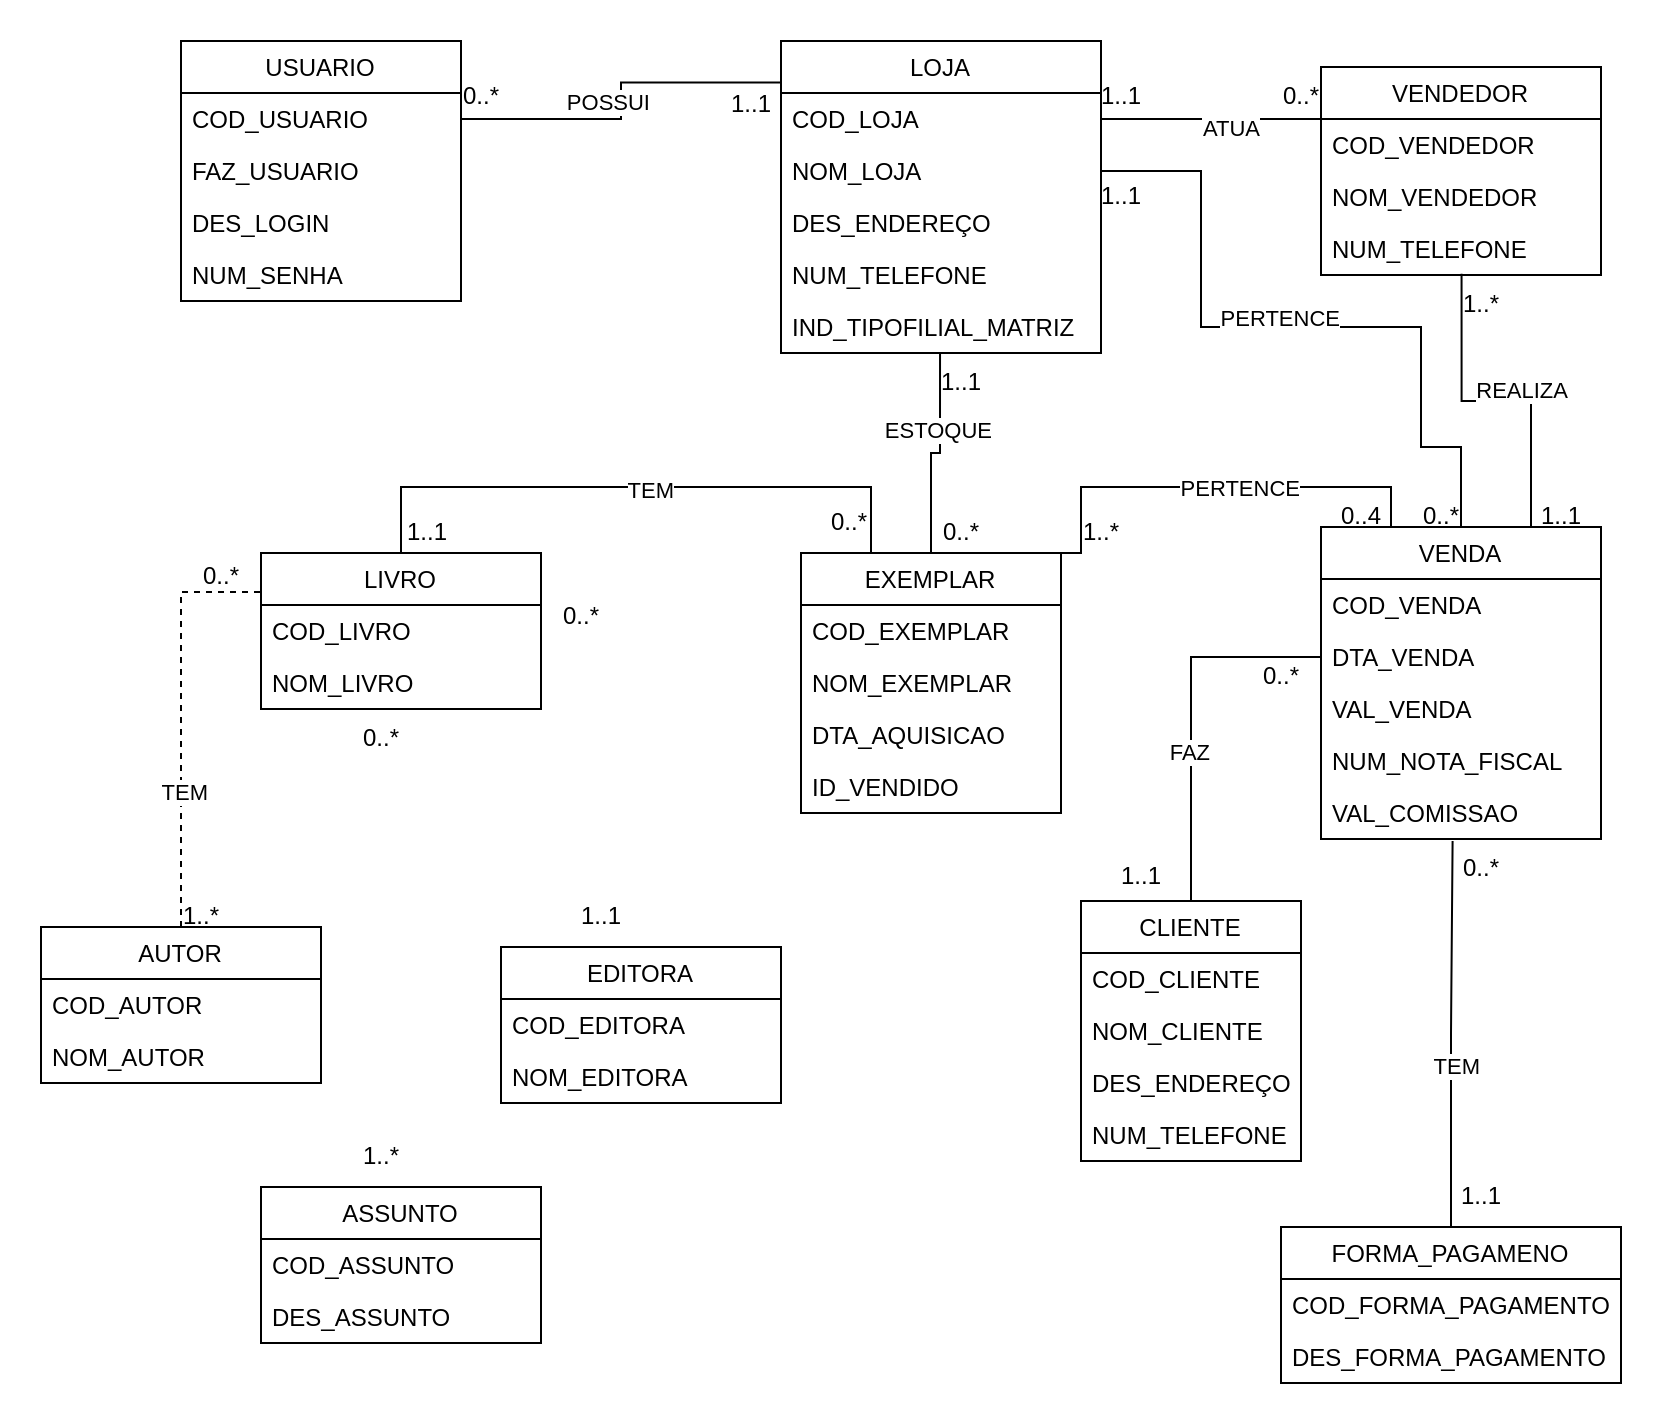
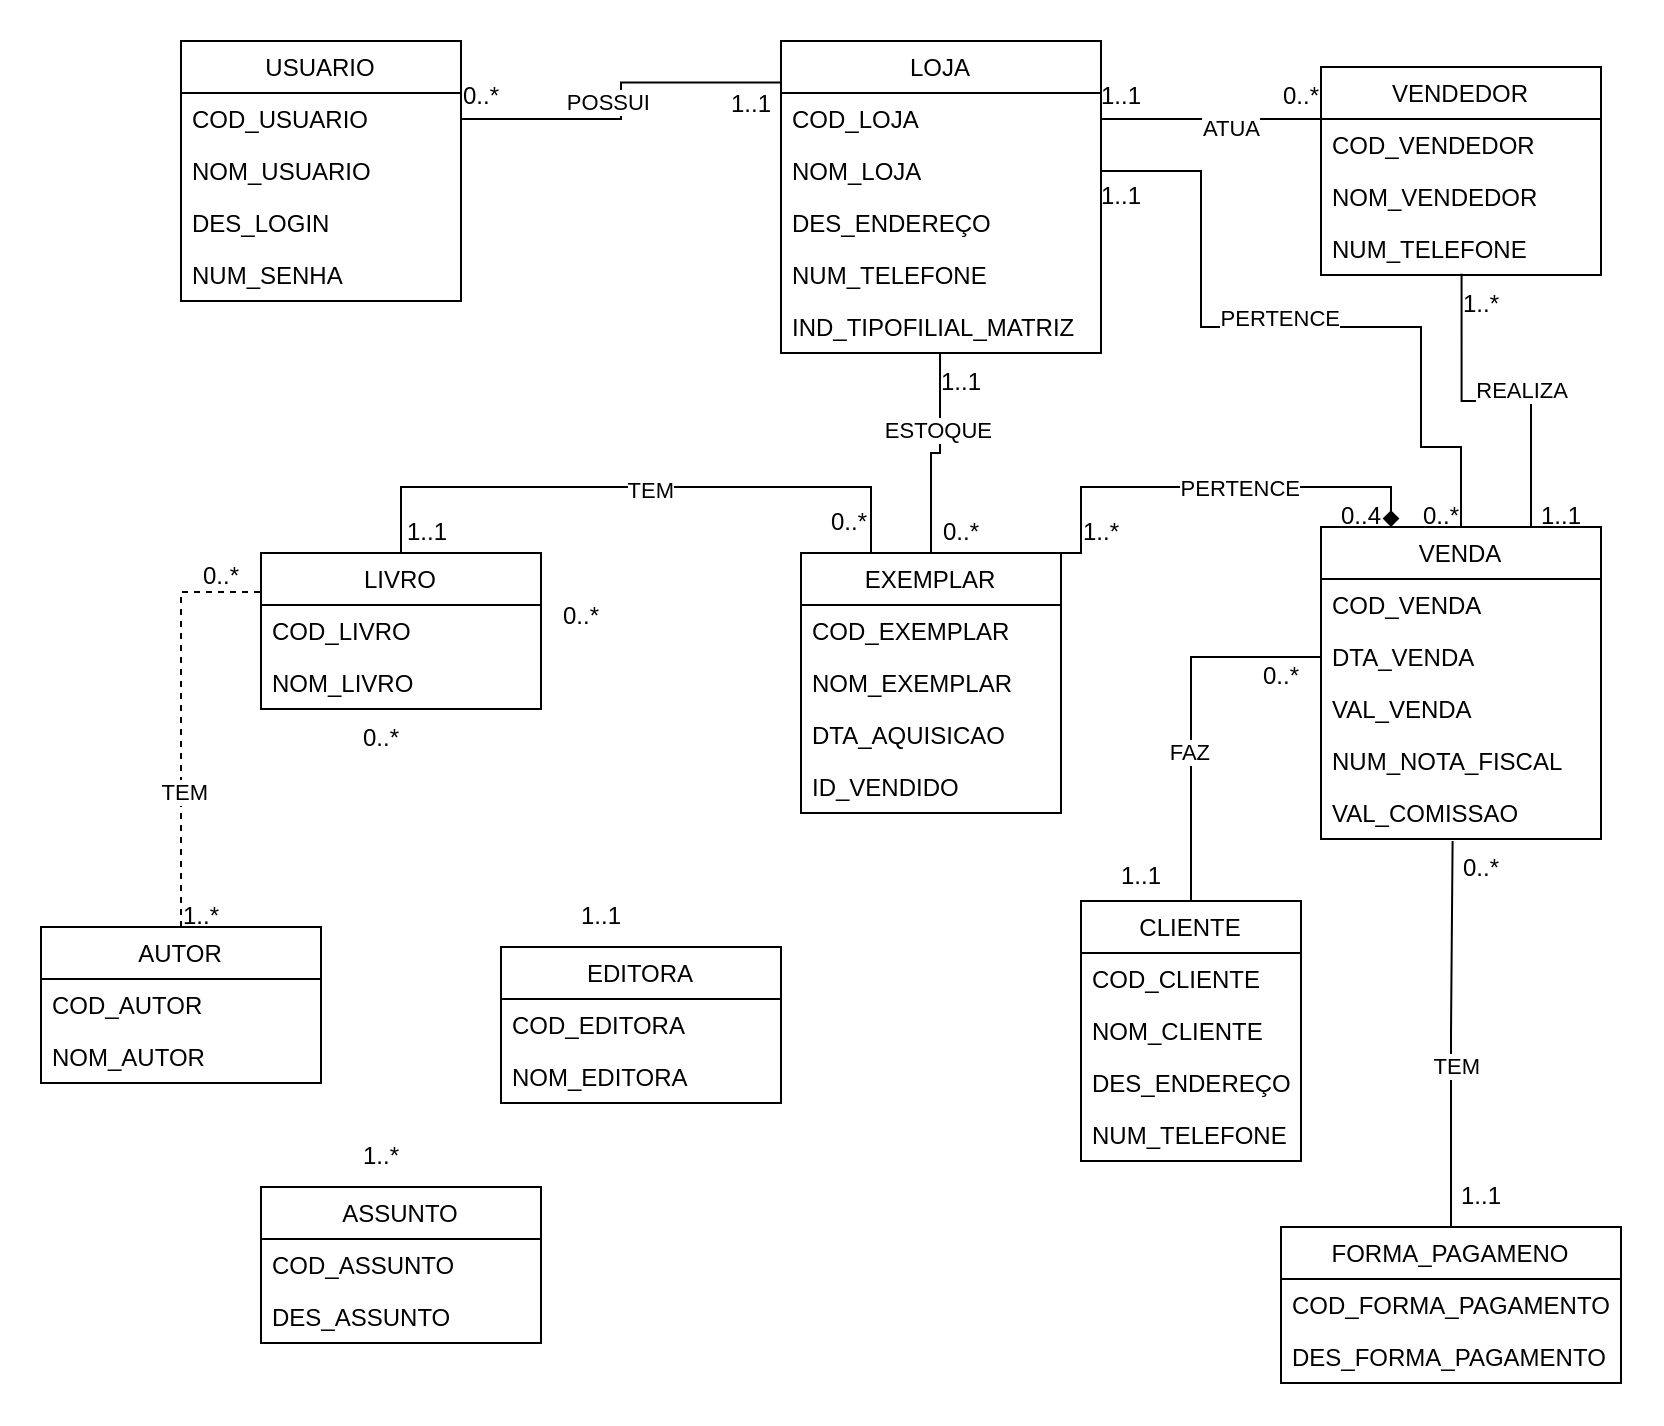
- <mxCell id="17" value="FAZ_USUARIO" style="text;strokeColor=none;fillColor=none;align=left;verticalAlign=top;spacingLeft=4;spacingRight=4;overflow=hidden;rotatable=0;points=[[0,0.5],[1,0.5]];portConstraint=eastwest;" vertex="1" parent="15"><mxGeometry y="52" width="140" height="26" as="geometry" /></mxCell>
+ <mxCell id="17" value="NOM_USUARIO" style="text;strokeColor=none;fillColor=none;align=left;verticalAlign=top;spacingLeft=4;spacingRight=4;overflow=hidden;rotatable=0;points=[[0,0.5],[1,0.5]];portConstraint=eastwest;" vertex="1" parent="15"><mxGeometry y="52" width="140" height="26" as="geometry" /></mxCell>
- <mxCell id="56" value="" style="endArrow=none;html=1;edgeStyle=orthogonalEdgeStyle;rounded=0;exitX=1;exitY=0;exitDx=0;exitDy=0;entryX=0.25;entryY=0;entryDx=0;entryDy=0;" edge="1" parent="1" source="32" target="37"><mxGeometry relative="1" as="geometry"><mxPoint x="370" y="463" as="sourcePoint" /><mxPoint x="530" y="463" as="targetPoint" /><Array as="points"><mxPoint x="540" y="243" /><mxPoint x="695" y="243" /></Array></mxGeometry></mxCell>
+ <mxCell id="56" value="" style="endArrow=diamond;html=1;edgeStyle=orthogonalEdgeStyle;rounded=0;exitX=1;exitY=0;exitDx=0;exitDy=0;entryX=0.25;entryY=0;entryDx=0;entryDy=0;" edge="1" parent="1" source="32" target="37"><mxGeometry relative="1" as="geometry"><mxPoint x="370" y="463" as="sourcePoint" /><mxPoint x="530" y="463" as="targetPoint" /><Array as="points"><mxPoint x="540" y="243" /><mxPoint x="695" y="243" /></Array></mxGeometry></mxCell>
